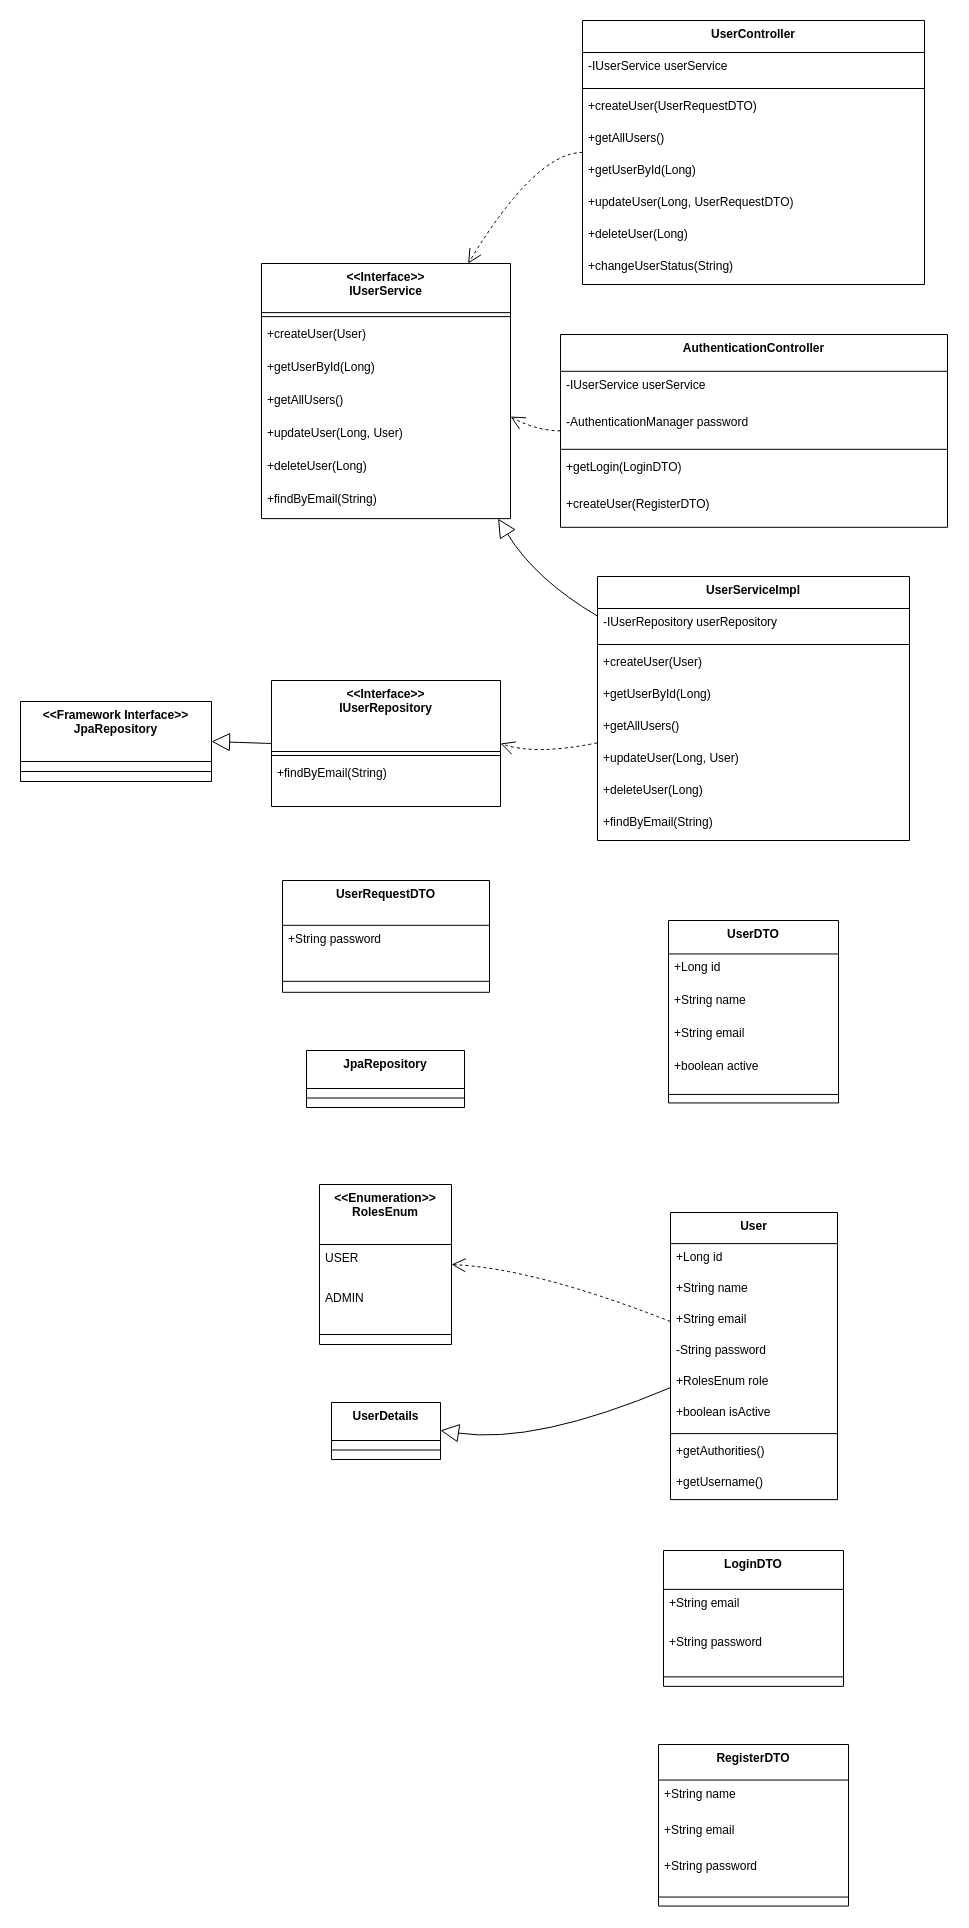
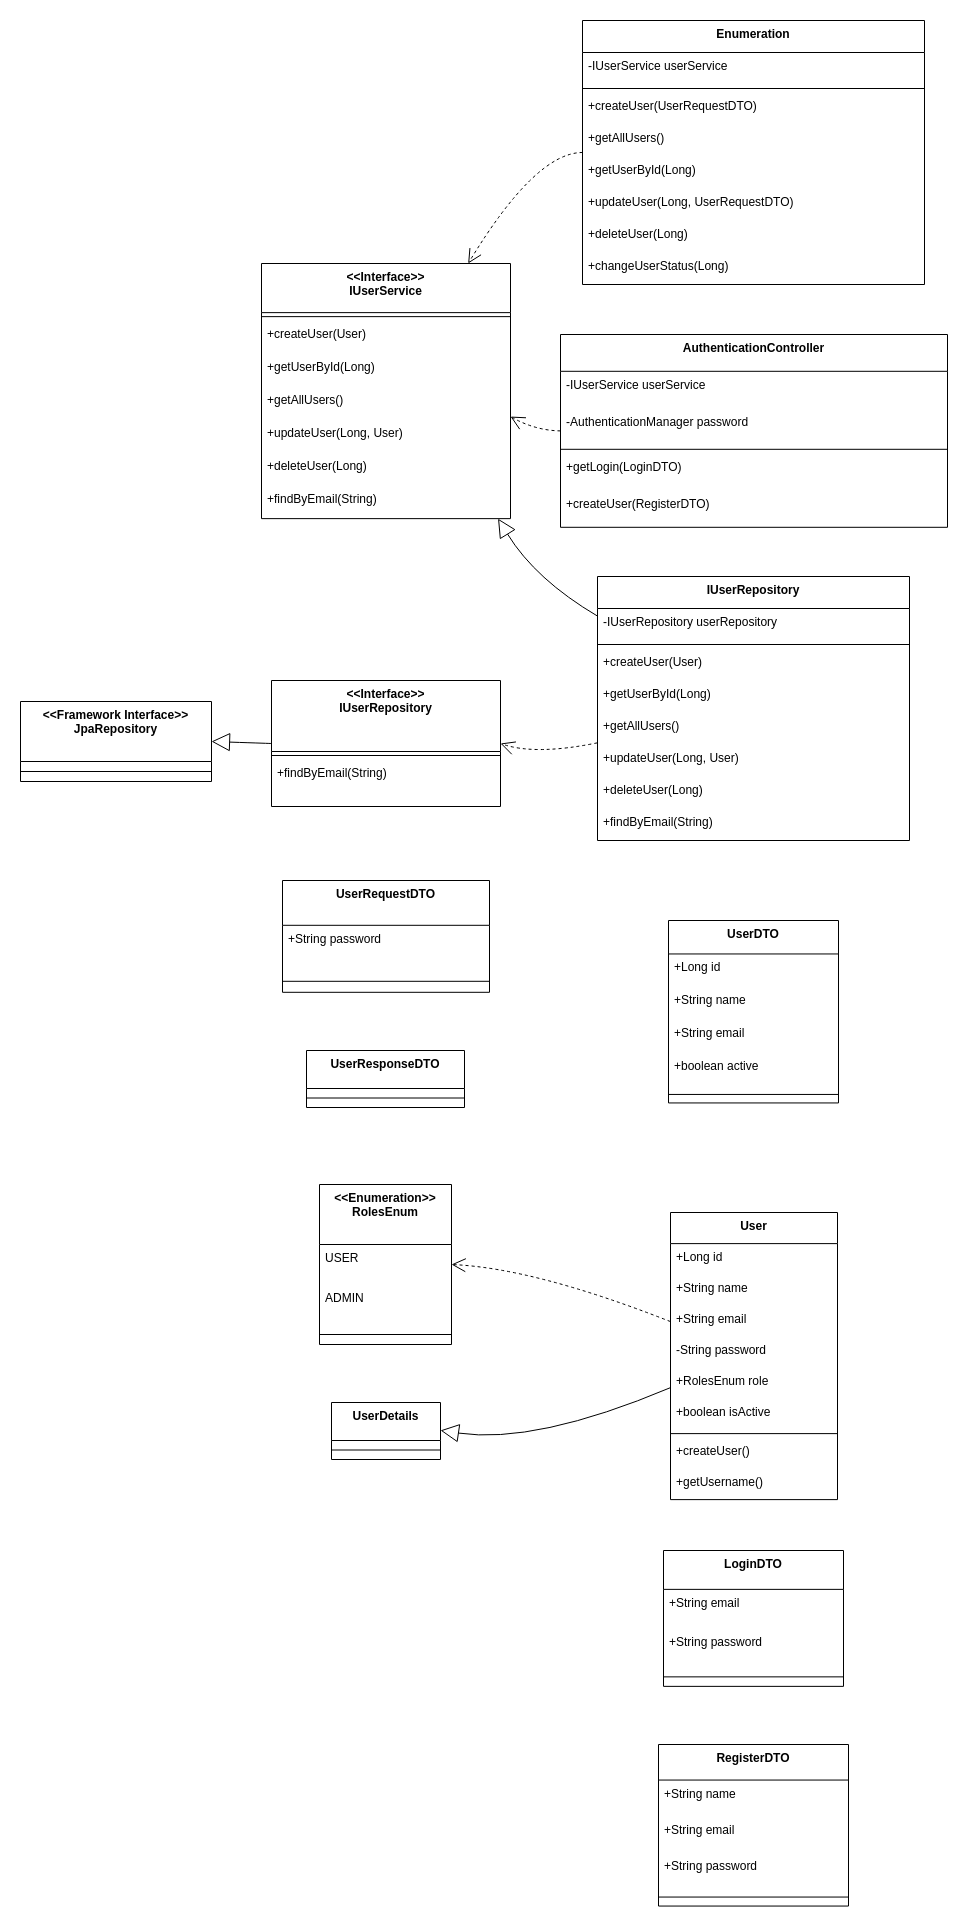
- <mxCell id="12" value="UserController" style="swimlane;fontStyle=1;align=center;verticalAlign=top;childLayout=stackLayout;horizontal=1;startSize=32;horizontalStack=0;resizeParent=1;resizeParentMax=0;resizeLast=0;collapsible=0;marginBottom=0;" vertex="1" parent="1"><mxGeometry x="582" y="20" width="342" height="264" as="geometry" /></mxCell>
+ <mxCell id="12" value="Enumeration" style="swimlane;fontStyle=1;align=center;verticalAlign=top;childLayout=stackLayout;horizontal=1;startSize=32;horizontalStack=0;resizeParent=1;resizeParentMax=0;resizeLast=0;collapsible=0;marginBottom=0;" vertex="1" parent="1"><mxGeometry x="582" y="20" width="342" height="264" as="geometry" /></mxCell>
- <mxCell id="20" value="+changeUserStatus(String)" style="text;strokeColor=none;fillColor=none;align=left;verticalAlign=top;spacingLeft=4;spacingRight=4;overflow=hidden;rotatable=0;points=[[0,0.5],[1,0.5]];portConstraint=eastwest;" vertex="1" parent="12"><mxGeometry y="232" width="342" height="32" as="geometry" /></mxCell>
+ <mxCell id="20" value="+changeUserStatus(Long)" style="text;strokeColor=none;fillColor=none;align=left;verticalAlign=top;spacingLeft=4;spacingRight=4;overflow=hidden;rotatable=0;points=[[0,0.5],[1,0.5]];portConstraint=eastwest;" vertex="1" parent="12"><mxGeometry y="232" width="342" height="32" as="geometry" /></mxCell>
- <mxCell id="35" value="UserServiceImpl" style="swimlane;fontStyle=1;align=center;verticalAlign=top;childLayout=stackLayout;horizontal=1;startSize=32;horizontalStack=0;resizeParent=1;resizeParentMax=0;resizeLast=0;collapsible=0;marginBottom=0;" vertex="1" parent="1"><mxGeometry x="597" y="576" width="312" height="264" as="geometry" /></mxCell>
+ <mxCell id="35" value="IUserRepository" style="swimlane;fontStyle=1;align=center;verticalAlign=top;childLayout=stackLayout;horizontal=1;startSize=32;horizontalStack=0;resizeParent=1;resizeParentMax=0;resizeLast=0;collapsible=0;marginBottom=0;" vertex="1" parent="1"><mxGeometry x="597" y="576" width="312" height="264" as="geometry" /></mxCell>
- <mxCell id="52" value="JpaRepository" style="swimlane;fontStyle=1;align=center;verticalAlign=top;childLayout=stackLayout;horizontal=1;startSize=38;horizontalStack=0;resizeParent=1;resizeParentMax=0;resizeLast=0;collapsible=0;marginBottom=0;" vertex="1" parent="1"><mxGeometry x="306" y="1050" width="158" height="57" as="geometry" /></mxCell>
+ <mxCell id="52" value="UserResponseDTO" style="swimlane;fontStyle=1;align=center;verticalAlign=top;childLayout=stackLayout;horizontal=1;startSize=38;horizontalStack=0;resizeParent=1;resizeParentMax=0;resizeLast=0;collapsible=0;marginBottom=0;" vertex="1" parent="1"><mxGeometry x="306" y="1050" width="158" height="57" as="geometry" /></mxCell>
- <mxCell id="10" value="+getAuthorities()" style="text;strokeColor=none;fillColor=none;align=left;verticalAlign=top;spacingLeft=4;spacingRight=4;overflow=hidden;rotatable=0;points=[[0,0.5],[1,0.5]];portConstraint=eastwest;" vertex="1" parent="2"><mxGeometry y="225.111" width="167" height="31" as="geometry" /></mxCell>
+ <mxCell id="10" value="+createUser()" style="text;strokeColor=none;fillColor=none;align=left;verticalAlign=top;spacingLeft=4;spacingRight=4;overflow=hidden;rotatable=0;points=[[0,0.5],[1,0.5]];portConstraint=eastwest;" vertex="1" parent="2"><mxGeometry y="225.111" width="167" height="31" as="geometry" /></mxCell>
